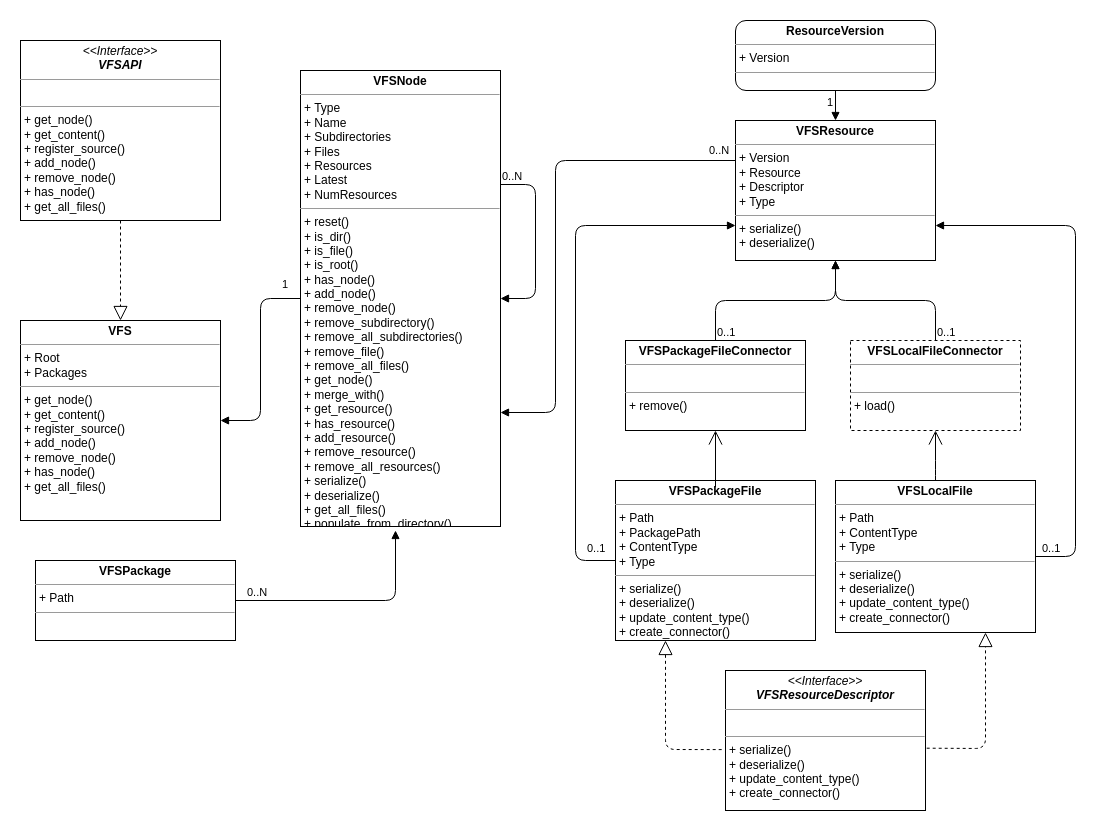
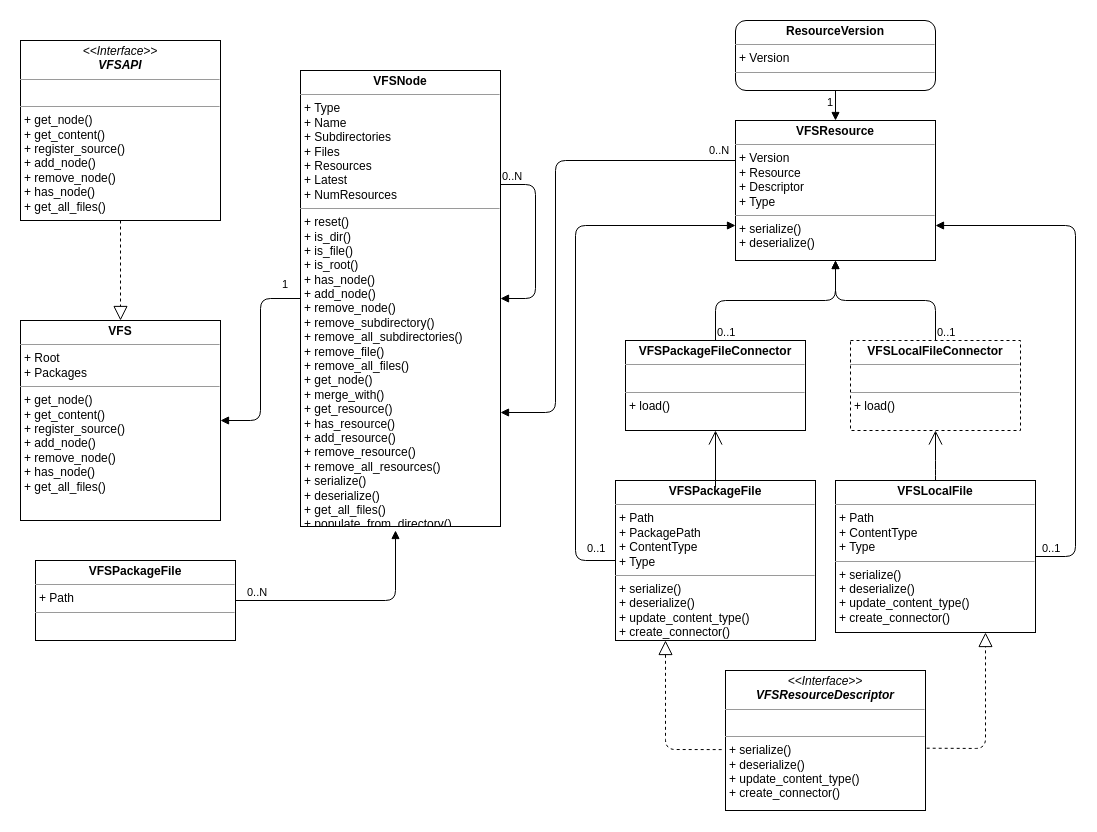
- <mxCell id="24" value="&lt;p style=&quot;margin: 0px ; margin-top: 4px ; text-align: center&quot;&gt;&lt;b&gt;VFSPackageFileConnector&lt;/b&gt;&lt;/p&gt;&lt;hr size=&quot;1&quot;&gt;&lt;p style=&quot;margin: 0px ; margin-left: 4px&quot;&gt;&lt;br&gt;&lt;/p&gt;&lt;hr size=&quot;1&quot;&gt;&lt;p style=&quot;margin: 0px ; margin-left: 4px&quot;&gt;+ remove()&lt;/p&gt;&lt;p style=&quot;margin: 0px ; margin-left: 4px&quot;&gt;&lt;br&gt;&lt;/p&gt;" style="verticalAlign=top;align=left;overflow=fill;fontSize=12;fontFamily=Helvetica;html=1;" vertex="1" parent="1"><mxGeometry x="625" y="340" width="180" height="90" as="geometry" /></mxCell>
+ <mxCell id="24" value="&lt;p style=&quot;margin: 0px ; margin-top: 4px ; text-align: center&quot;&gt;&lt;b&gt;VFSPackageFileConnector&lt;/b&gt;&lt;/p&gt;&lt;hr size=&quot;1&quot;&gt;&lt;p style=&quot;margin: 0px ; margin-left: 4px&quot;&gt;&lt;br&gt;&lt;/p&gt;&lt;hr size=&quot;1&quot;&gt;&lt;p style=&quot;margin: 0px ; margin-left: 4px&quot;&gt;+ load()&lt;/p&gt;&lt;p style=&quot;margin: 0px ; margin-left: 4px&quot;&gt;&lt;br&gt;&lt;/p&gt;" style="verticalAlign=top;align=left;overflow=fill;fontSize=12;fontFamily=Helvetica;html=1;" vertex="1" parent="1"><mxGeometry x="625" y="340" width="180" height="90" as="geometry" /></mxCell>
- <mxCell id="17" value="&lt;p style=&quot;margin: 0px ; margin-top: 4px ; text-align: center&quot;&gt;&lt;b&gt;VFSPackage&lt;/b&gt;&lt;/p&gt;&lt;hr size=&quot;1&quot;&gt;&lt;p style=&quot;margin: 0px ; margin-left: 4px&quot;&gt;+ Path&lt;br&gt;&lt;/p&gt;&lt;hr size=&quot;1&quot;&gt;&lt;p style=&quot;margin: 0px ; margin-left: 4px&quot;&gt;&lt;br&gt;&lt;/p&gt;&lt;p style=&quot;margin: 0px ; margin-left: 4px&quot;&gt;&lt;br&gt;&lt;/p&gt;" style="verticalAlign=top;align=left;overflow=fill;fontSize=12;fontFamily=Helvetica;html=1;" vertex="1" parent="1"><mxGeometry x="35" y="560" width="200" height="80" as="geometry" /></mxCell>
+ <mxCell id="17" value="&lt;p style=&quot;margin: 0px ; margin-top: 4px ; text-align: center&quot;&gt;&lt;b&gt;VFSPackageFile&lt;/b&gt;&lt;/p&gt;&lt;hr size=&quot;1&quot;&gt;&lt;p style=&quot;margin: 0px ; margin-left: 4px&quot;&gt;+ Path&lt;br&gt;&lt;/p&gt;&lt;hr size=&quot;1&quot;&gt;&lt;p style=&quot;margin: 0px ; margin-left: 4px&quot;&gt;&lt;br&gt;&lt;/p&gt;&lt;p style=&quot;margin: 0px ; margin-left: 4px&quot;&gt;&lt;br&gt;&lt;/p&gt;" style="verticalAlign=top;align=left;overflow=fill;fontSize=12;fontFamily=Helvetica;html=1;" vertex="1" parent="1"><mxGeometry x="35" y="560" width="200" height="80" as="geometry" /></mxCell>
